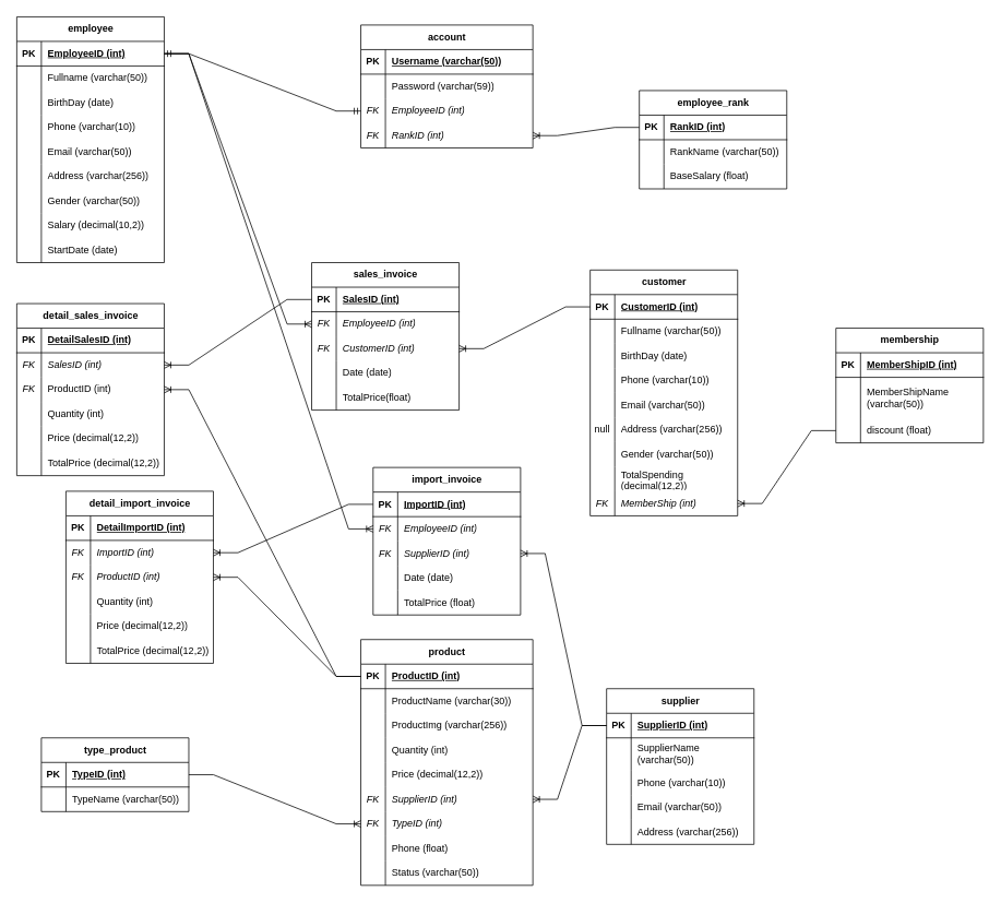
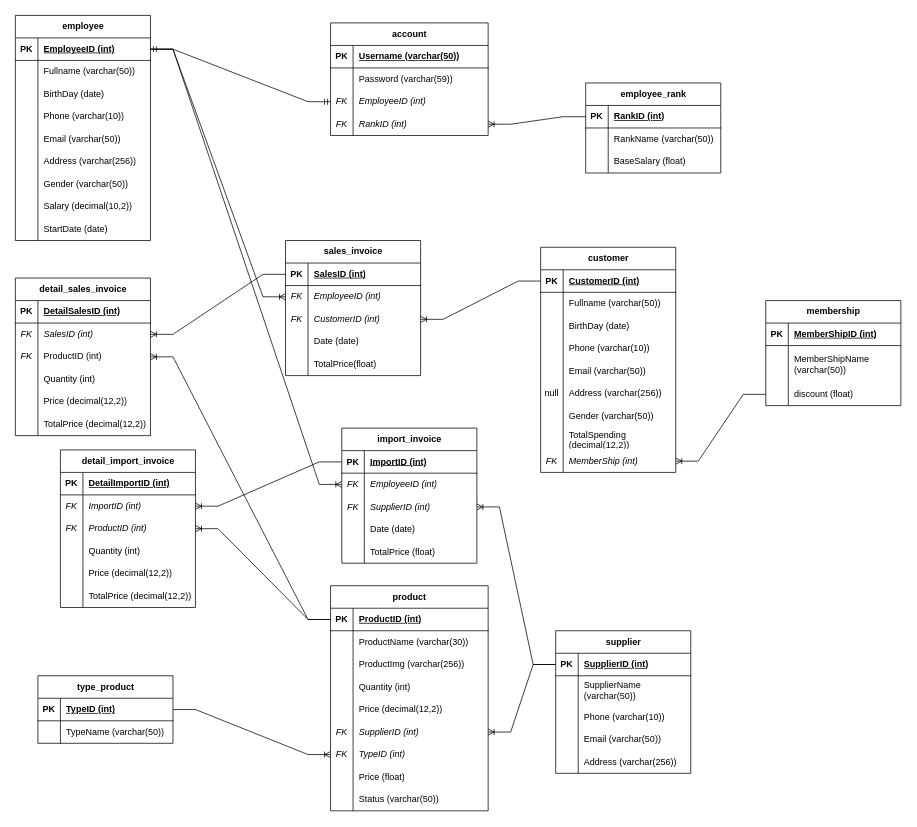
- <mxCell id="79" value="&lt;span style=&quot;font-style: normal;&quot;&gt;Phone (float)&lt;/span&gt;" style="shape=partialRectangle;connectable=0;fillColor=none;top=0;left=0;bottom=0;right=0;align=left;spacingLeft=6;overflow=hidden;whiteSpace=wrap;html=1;fontStyle=2" parent="77" vertex="1"><mxGeometry x="30" width="180" height="30" as="geometry"><mxRectangle width="180" height="30" as="alternateBounds" /></mxGeometry></mxCell>
+ <mxCell id="79" value="&lt;span style=&quot;font-style: normal;&quot;&gt;Price (float)&lt;/span&gt;" style="shape=partialRectangle;connectable=0;fillColor=none;top=0;left=0;bottom=0;right=0;align=left;spacingLeft=6;overflow=hidden;whiteSpace=wrap;html=1;fontStyle=2" parent="77" vertex="1"><mxGeometry x="30" width="180" height="30" as="geometry"><mxRectangle width="180" height="30" as="alternateBounds" /></mxGeometry></mxCell>
